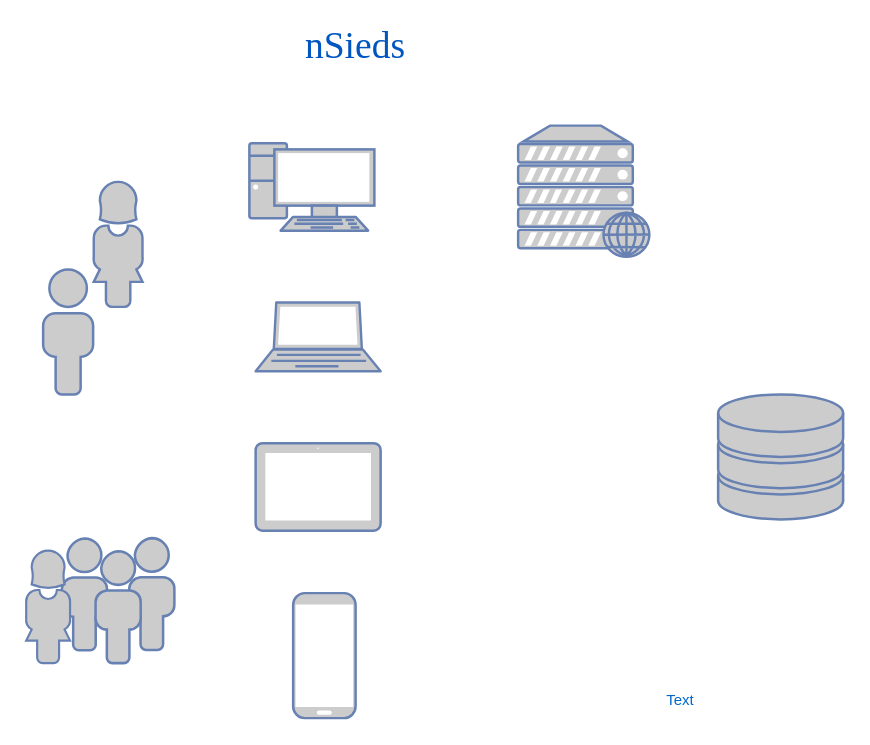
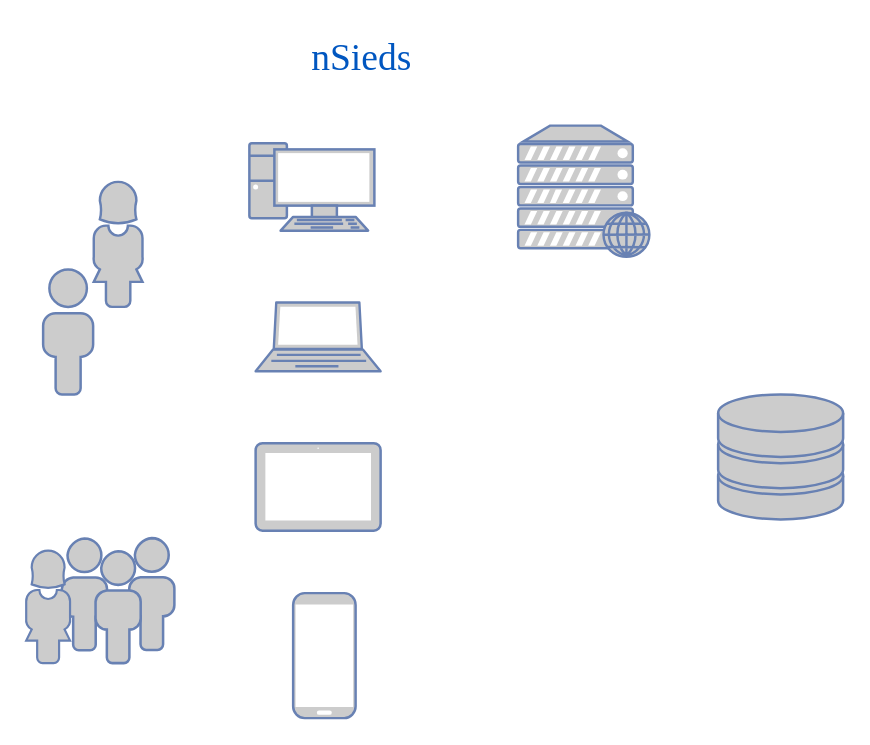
- <mxCell id="12" value="&lt;font face=&quot;Comic Sans MS&quot; color=&quot;#0056c0&quot;&gt;&lt;span style=&quot;font-size: 30px&quot;&gt;nSieds&lt;/span&gt;&lt;/font&gt;" style="text;html=1;strokeColor=none;fillColor=none;align=center;verticalAlign=middle;whiteSpace=wrap;rounded=0;" parent="1" vertex="1"><mxGeometry x="179" y="10" width="210" height="50" as="geometry" /></mxCell>
+ <mxCell id="12" value="&lt;font face=&quot;Comic Sans MS&quot; color=&quot;#0056c0&quot;&gt;&lt;span style=&quot;font-size: 30px&quot;&gt;nSieds&lt;/span&gt;&lt;/font&gt;" style="text;html=1;strokeColor=none;fillColor=none;align=center;verticalAlign=middle;whiteSpace=wrap;rounded=0;" parent="1" vertex="1"><mxGeometry x="184" y="20" width="210" height="50" as="geometry" /></mxCell>
- <mxCell id="13" value="Text" style="text;html=1;strokeColor=none;fillColor=none;align=center;verticalAlign=middle;whiteSpace=wrap;rounded=0;fontColor=#0066CC;" vertex="1" parent="1"><mxGeometry x="524" y="550" width="40" height="20" as="geometry" /></mxCell>
